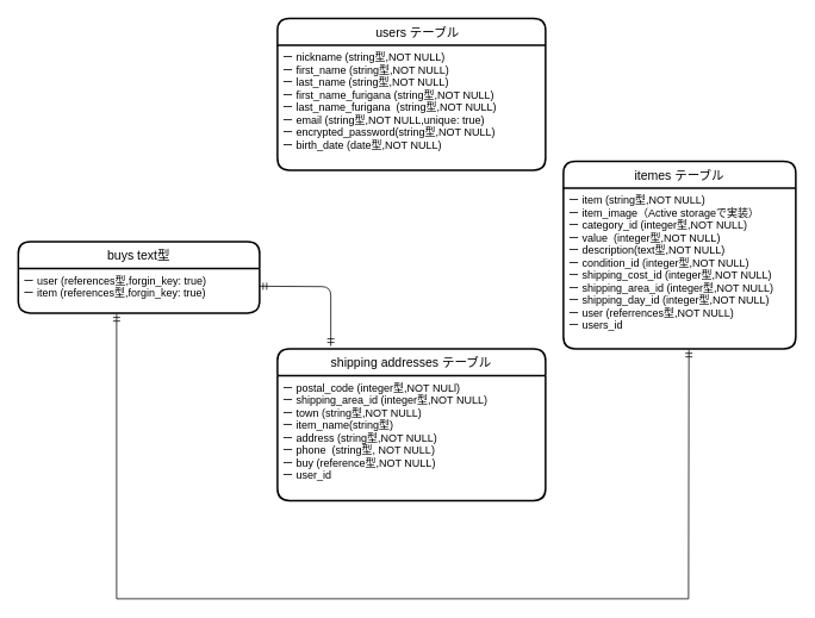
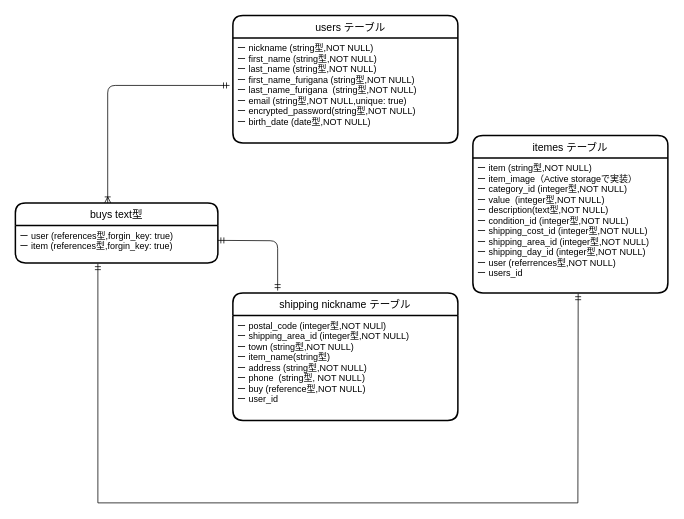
+ <mxCell id="12" value="" style="fontSize=12;html=1;endArrow=ERoneToMany;startArrow=ERmandOne;edgeStyle=orthogonalEdgeStyle;elbow=vertical;exitX=-0.015;exitY=0.453;exitDx=0;exitDy=0;exitPerimeter=0;entryX=0.456;entryY=0;entryDx=0;entryDy=0;entryPerimeter=0;" parent="1" target="5" edge="1" source="3"><mxGeometry width="100" height="100" relative="1" as="geometry"><mxPoint x="260" y="109.67" as="sourcePoint" /><mxPoint x="14" y="220" as="targetPoint" /></mxGeometry></mxCell>
- <mxCell id="9" value="shipping addresses テーブル" style="swimlane;childLayout=stackLayout;horizontal=1;startSize=30;horizontalStack=0;rounded=1;fontSize=14;fontStyle=0;strokeWidth=2;resizeParent=0;resizeLast=1;shadow=0;dashed=0;align=center;" parent="1" vertex="1"><mxGeometry x="310" y="390" width="300" height="170" as="geometry" /></mxCell>
+ <mxCell id="9" value="shipping nickname テーブル" style="swimlane;childLayout=stackLayout;horizontal=1;startSize=30;horizontalStack=0;rounded=1;fontSize=14;fontStyle=0;strokeWidth=2;resizeParent=0;resizeLast=1;shadow=0;dashed=0;align=center;" parent="1" vertex="1"><mxGeometry x="310" y="390" width="300" height="170" as="geometry" /></mxCell>
